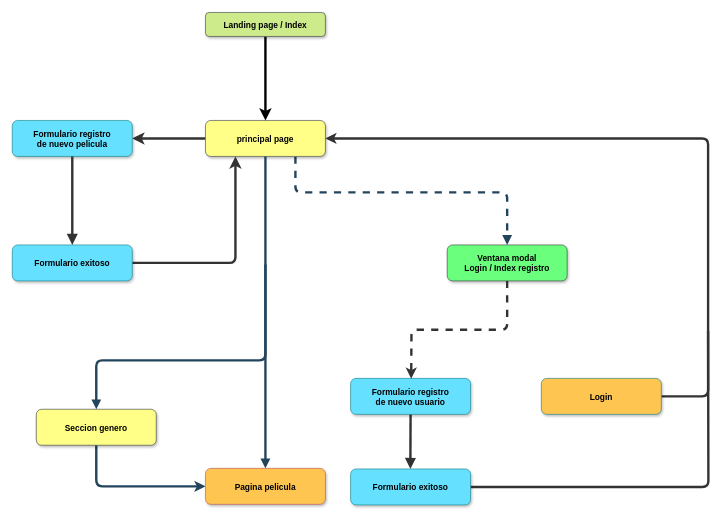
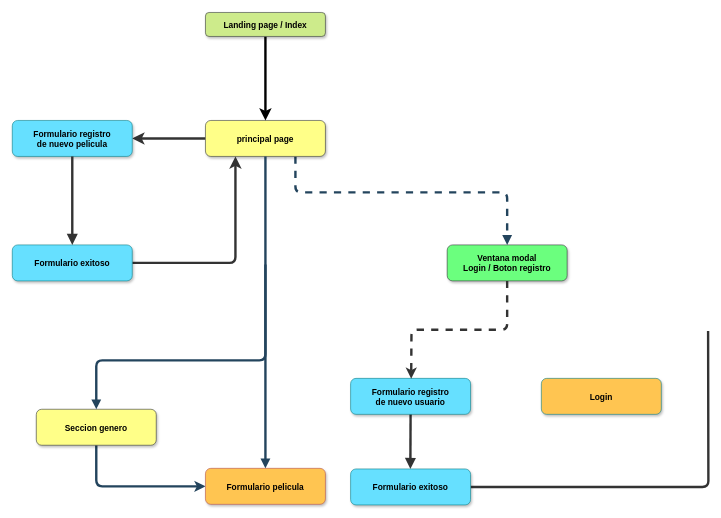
- <mxCell id="11" style="edgeStyle=orthogonalEdgeStyle;rounded=1;orthogonalLoop=1;jettySize=auto;html=1;exitX=1;exitY=0.5;exitDx=0;exitDy=0;entryX=1;entryY=0.5;entryDx=0;entryDy=0;strokeWidth=4;strokeColor=#333333;curved=0;" parent="1" source="12" target="4" edge="1"><mxGeometry relative="1" as="geometry"><Array as="points"><mxPoint x="1180" y="660" /><mxPoint x="1180" y="230" /></Array></mxGeometry></mxCell>
- <mxCell id="8" value="Ventana modal&#10;Login / Index registro" style="rounded=1;fillColor=#6BFF7E;strokeColor=#36393d;shadow=1;fontStyle=1;fontSize=14;" parent="1" vertex="1"><mxGeometry x="745" y="407.5" width="200" height="60" as="geometry" /></mxCell>
+ <mxCell id="8" value="Ventana modal&#10;Login / Boton registro" style="rounded=1;fillColor=#6BFF7E;strokeColor=#36393d;shadow=1;fontStyle=1;fontSize=14;" parent="1" vertex="1"><mxGeometry x="745" y="407.5" width="200" height="60" as="geometry" /></mxCell>
- <mxCell id="7" value="Pagina pelicula" style="rounded=1;fillColor=#FFC551;strokeColor=#b85450;shadow=1;fontStyle=1;fontSize=14;" parent="1" vertex="1"><mxGeometry x="342" y="780" width="200" height="60" as="geometry" /></mxCell>
+ <mxCell id="7" value="Formulario pelicula" style="rounded=1;fillColor=#FFC551;strokeColor=#b85450;shadow=1;fontStyle=1;fontSize=14;" parent="1" vertex="1"><mxGeometry x="342" y="780" width="200" height="60" as="geometry" /></mxCell>
